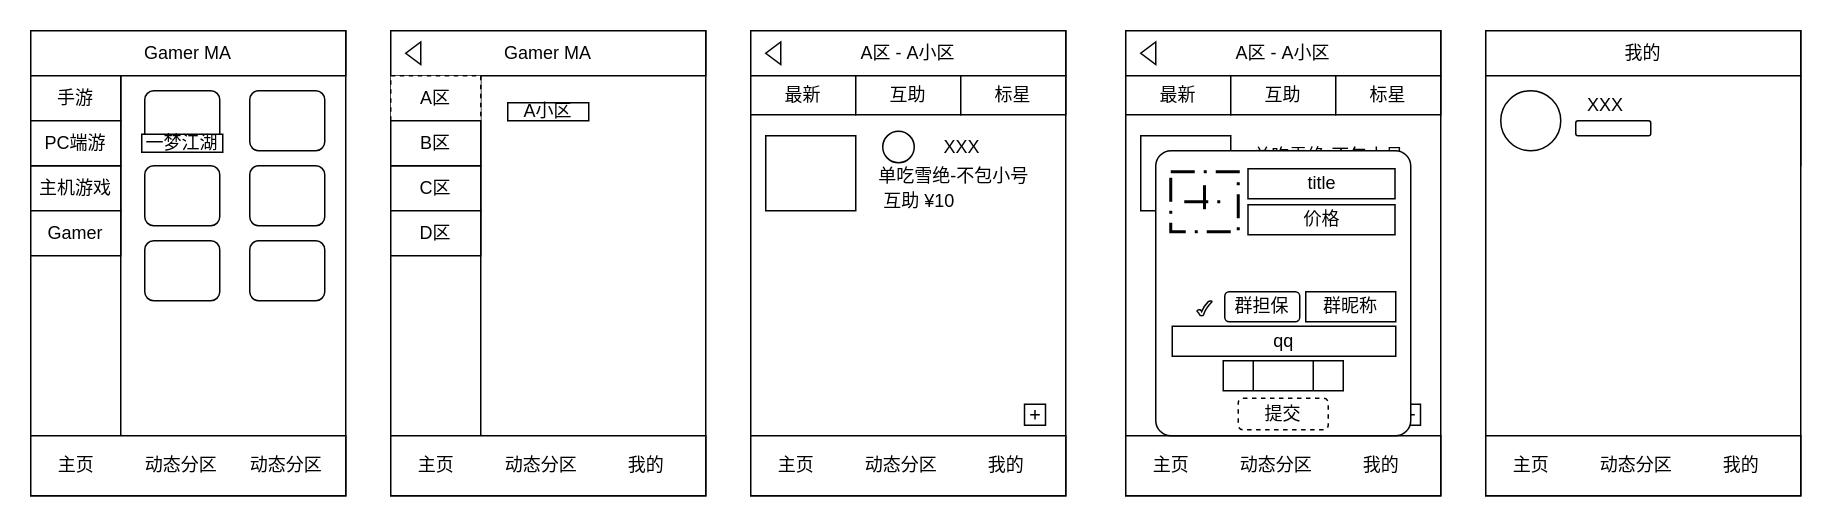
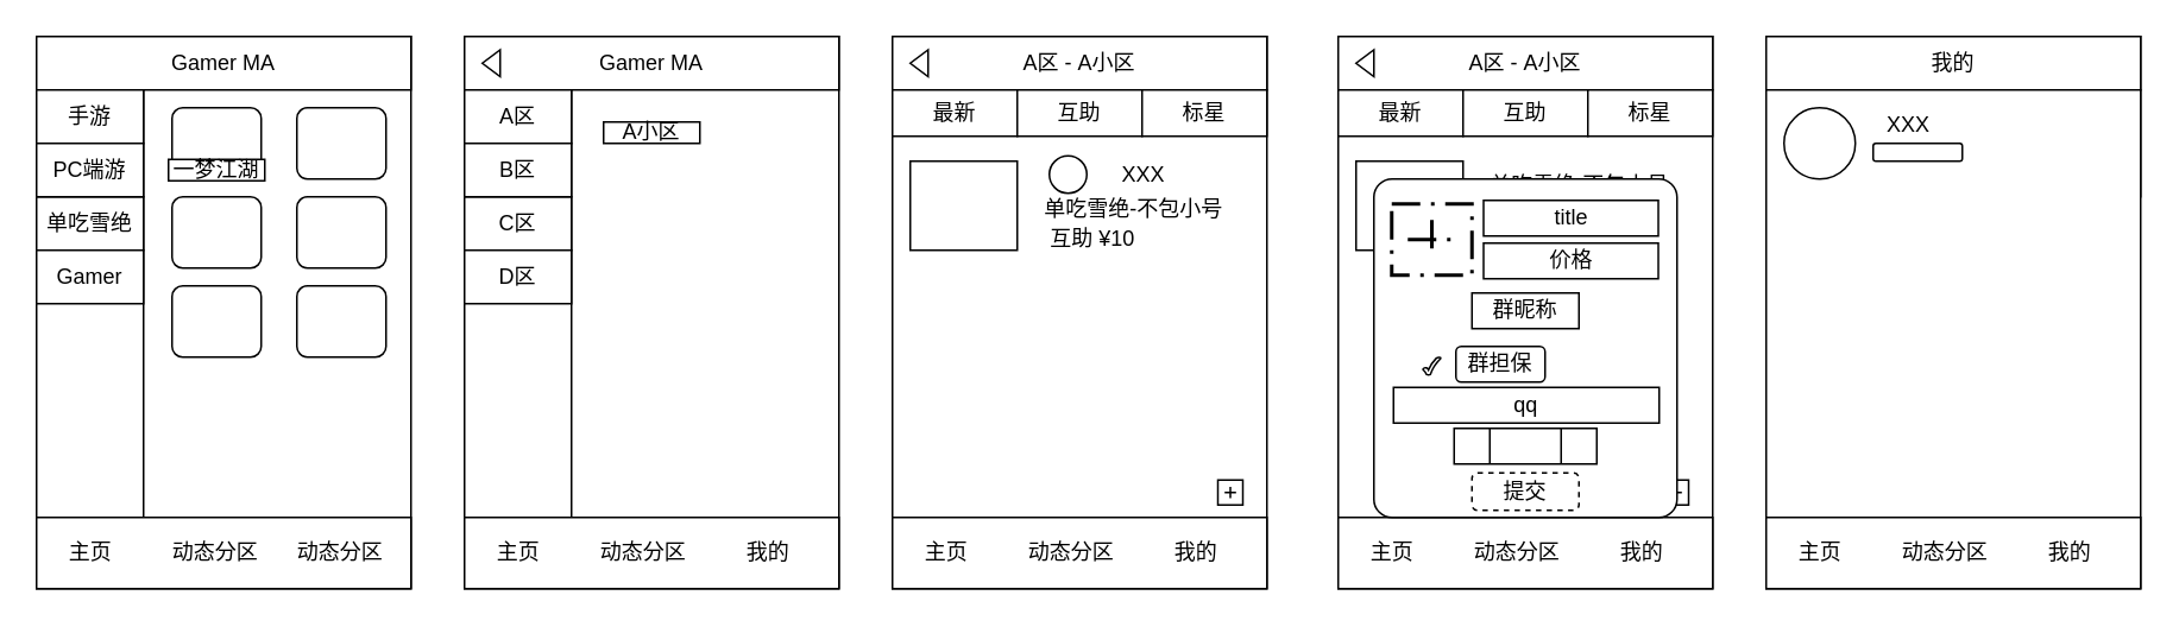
- <mxCell id="7" value="A区" style="rounded=0;whiteSpace=wrap;html=1;dashed=1;" vertex="1" parent="1"><mxGeometry x="260" y="50" width="60" height="30" as="geometry" /></mxCell>
+ <mxCell id="7" value="A区" style="rounded=0;whiteSpace=wrap;html=1;" vertex="1" parent="1"><mxGeometry x="260" y="50" width="60" height="30" as="geometry" /></mxCell>
- <mxCell id="22" value="主机游戏" style="rounded=0;whiteSpace=wrap;html=1;" vertex="1" parent="1"><mxGeometry x="20" y="110" width="60" height="30" as="geometry" /></mxCell>
+ <mxCell id="22" value="单吃雪绝" style="rounded=0;whiteSpace=wrap;html=1;" vertex="1" parent="1"><mxGeometry x="20" y="110" width="60" height="30" as="geometry" /></mxCell>
- <mxCell id="72" value="群昵称" style="rounded=0;whiteSpace=wrap;html=1;" vertex="1" parent="1"><mxGeometry x="870" y="194" width="60" height="20" as="geometry" /></mxCell>
+ <mxCell id="72" value="群昵称" style="rounded=0;whiteSpace=wrap;html=1;" vertex="1" parent="1"><mxGeometry x="825" y="164" width="60" height="20" as="geometry" /></mxCell>
